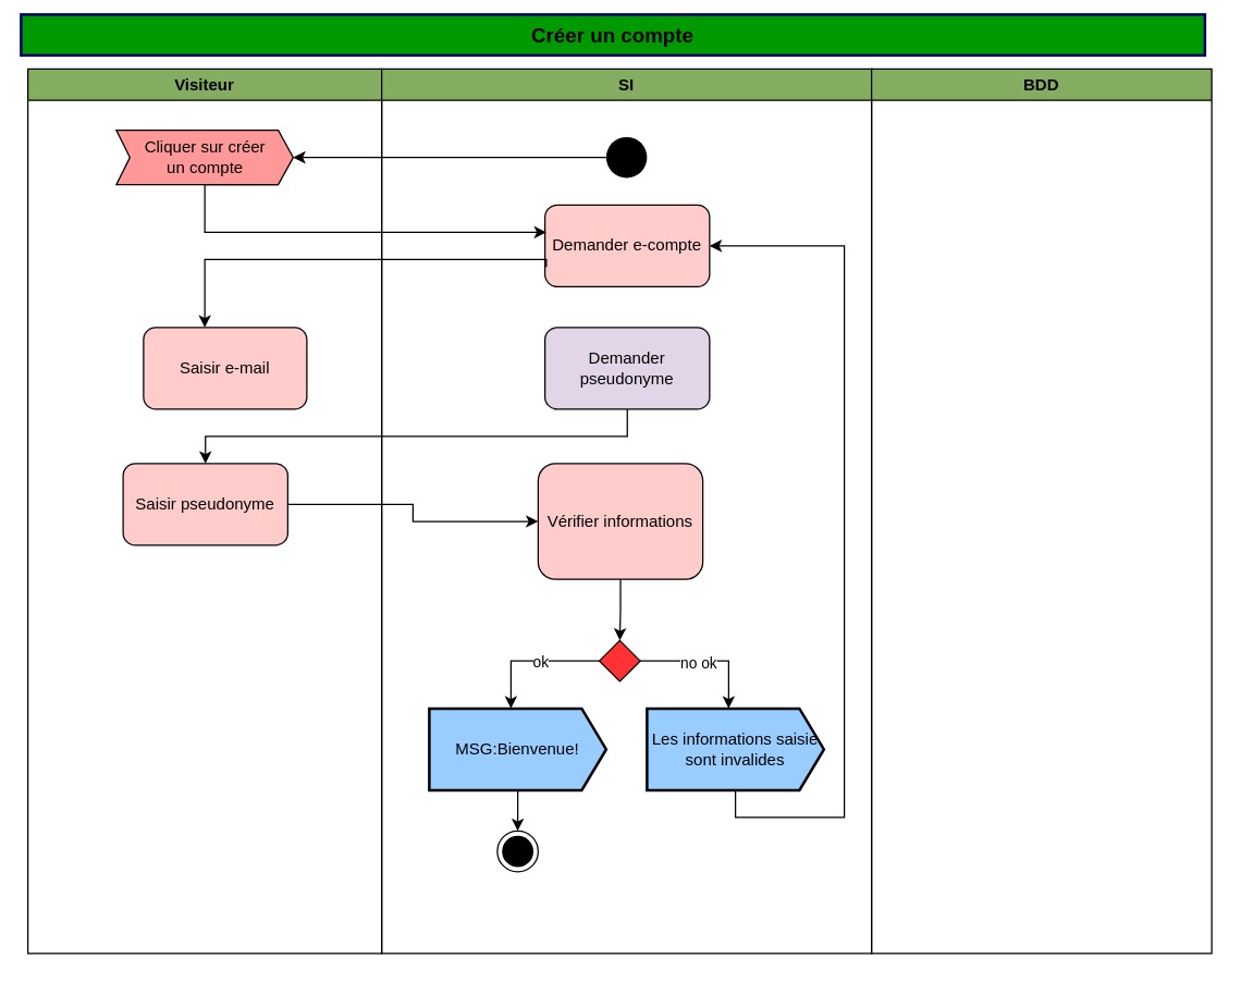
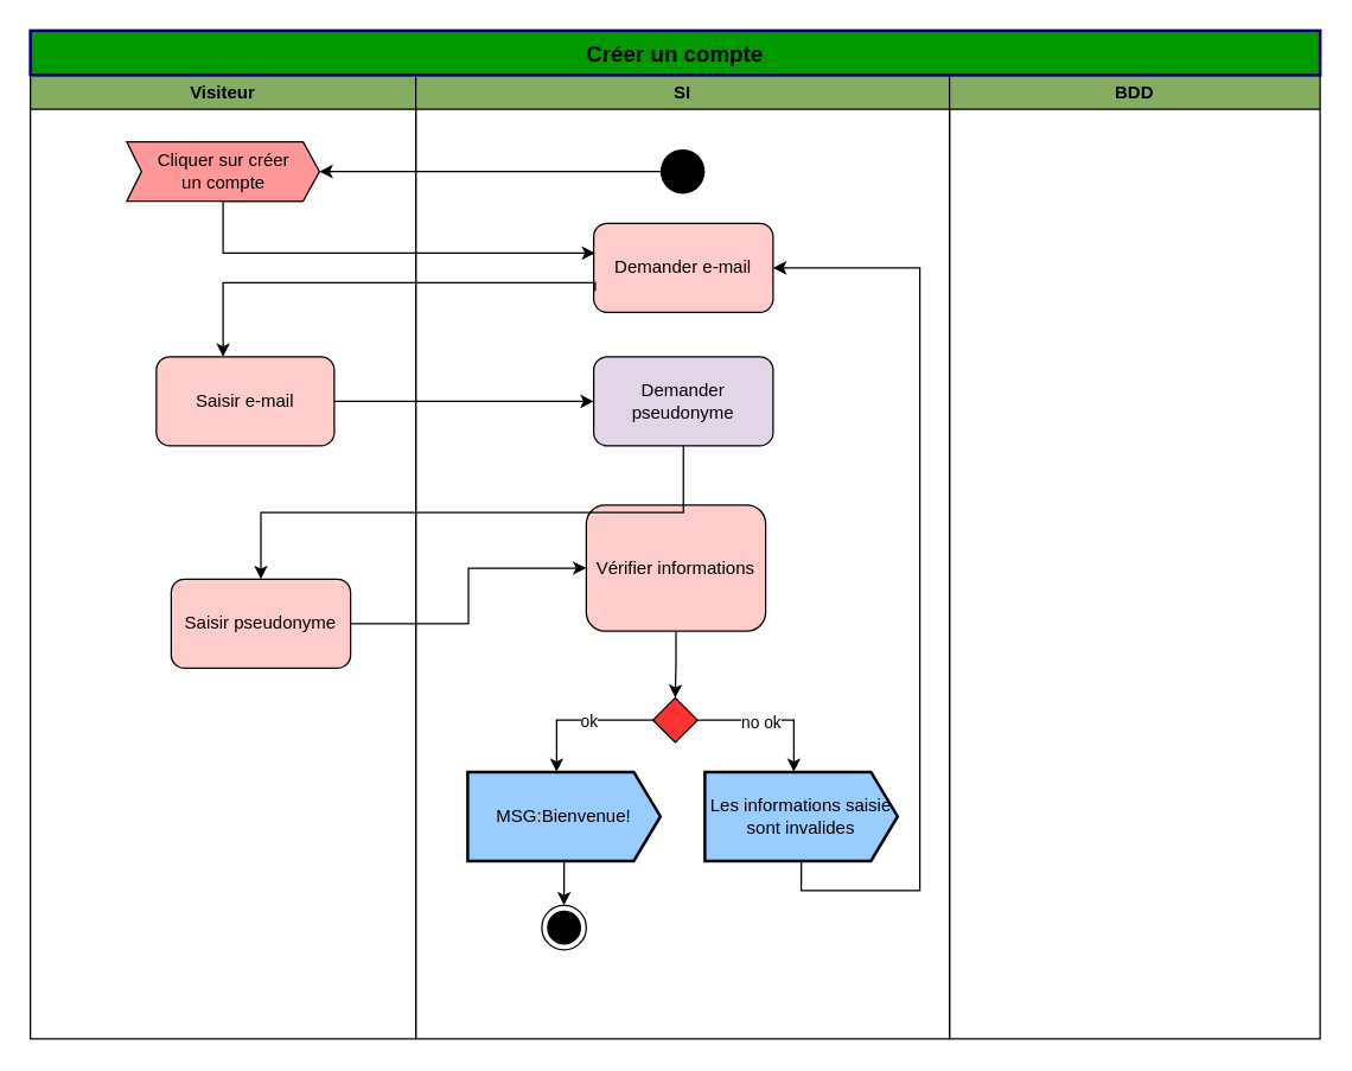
- <mxCell id="26" value="&lt;font style=&quot;font-size: 15px&quot;&gt;&lt;b&gt;Créer un compte&lt;/b&gt;&lt;/font&gt;" style="rounded=0;whiteSpace=wrap;html=1;fillColor=#009900;strokeWidth=2;strokeColor=#000066;" parent="1" vertex="1"><mxGeometry x="15" y="10" width="870" height="30" as="geometry" /></mxCell>
+ <mxCell id="26" value="&lt;font style=&quot;font-size: 15px&quot;&gt;&lt;b&gt;Créer un compte&lt;/b&gt;&lt;/font&gt;" style="rounded=0;whiteSpace=wrap;html=1;fillColor=#009900;strokeWidth=2;strokeColor=#000066;" parent="1" vertex="1"><mxGeometry x="20" y="20" width="870" height="30" as="geometry" /></mxCell>
- <mxCell id="8" value="Demander e-compte" style="rounded=1;whiteSpace=wrap;html=1;fillColor=#FFCCCC;" parent="6" vertex="1"><mxGeometry x="120" y="100" width="121" height="60" as="geometry" /></mxCell>
+ <mxCell id="8" value="Demander e-mail" style="rounded=1;whiteSpace=wrap;html=1;fillColor=#FFCCCC;" parent="6" vertex="1"><mxGeometry x="120" y="100" width="121" height="60" as="geometry" /></mxCell>
+ <mxCell id="27" style="edgeStyle=orthogonalEdgeStyle;rounded=0;orthogonalLoop=1;jettySize=auto;html=1;exitX=1;exitY=0.5;exitDx=0;exitDy=0;entryX=0;entryY=0.5;entryDx=0;entryDy=0;" parent="1" source="4" target="19" edge="1"><mxGeometry relative="1" as="geometry" /></mxCell>
- <mxCell id="5" value="Saisir pseudonyme" style="rounded=1;whiteSpace=wrap;html=1;fillColor=#FFCCCC;" parent="2" vertex="1"><mxGeometry x="70" y="290" width="121" height="60" as="geometry" /></mxCell>
+ <mxCell id="5" value="Saisir pseudonyme" style="rounded=1;whiteSpace=wrap;html=1;fillColor=#FFCCCC;" parent="2" vertex="1"><mxGeometry x="95" y="340" width="121" height="60" as="geometry" /></mxCell>
